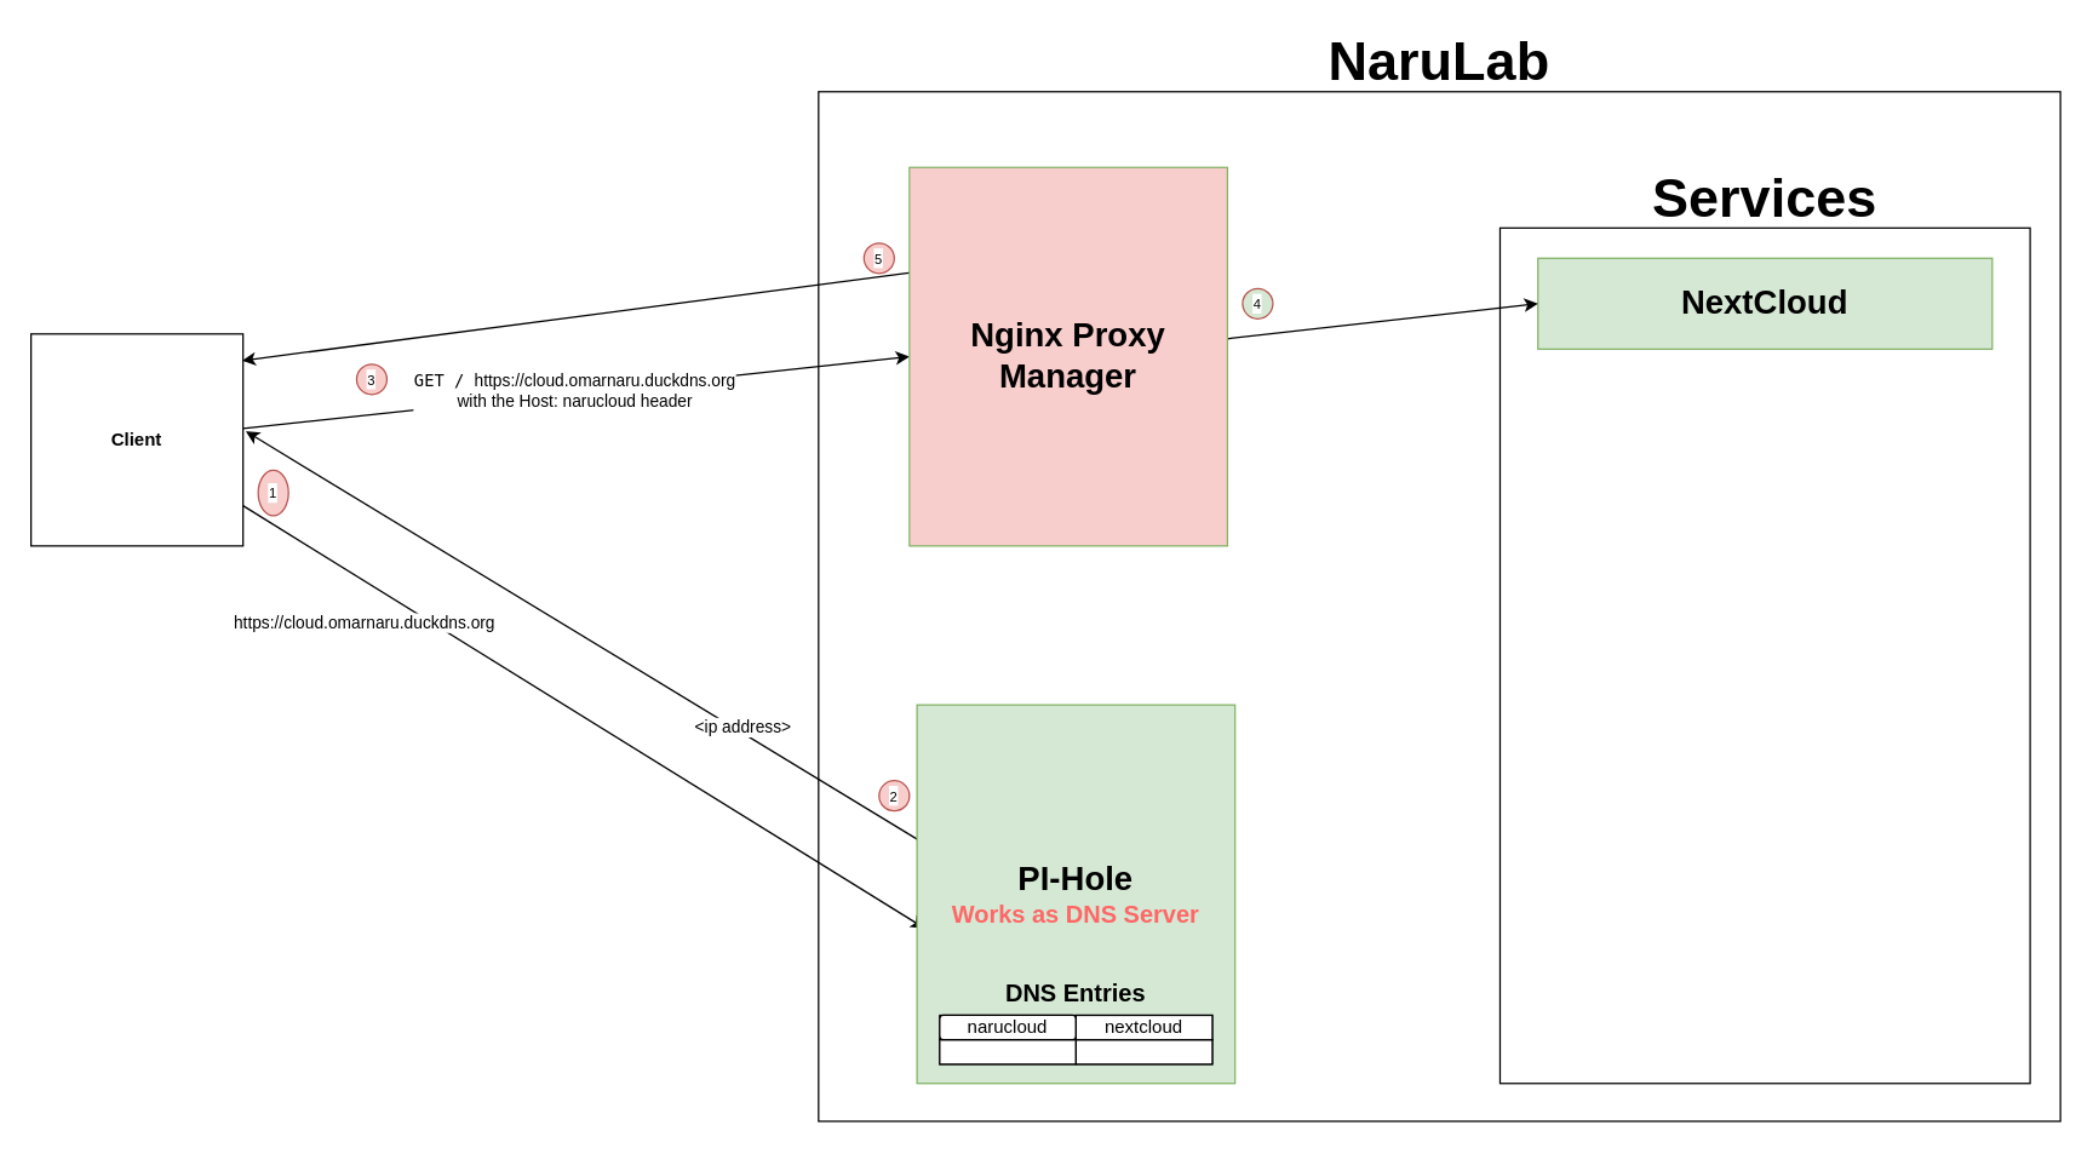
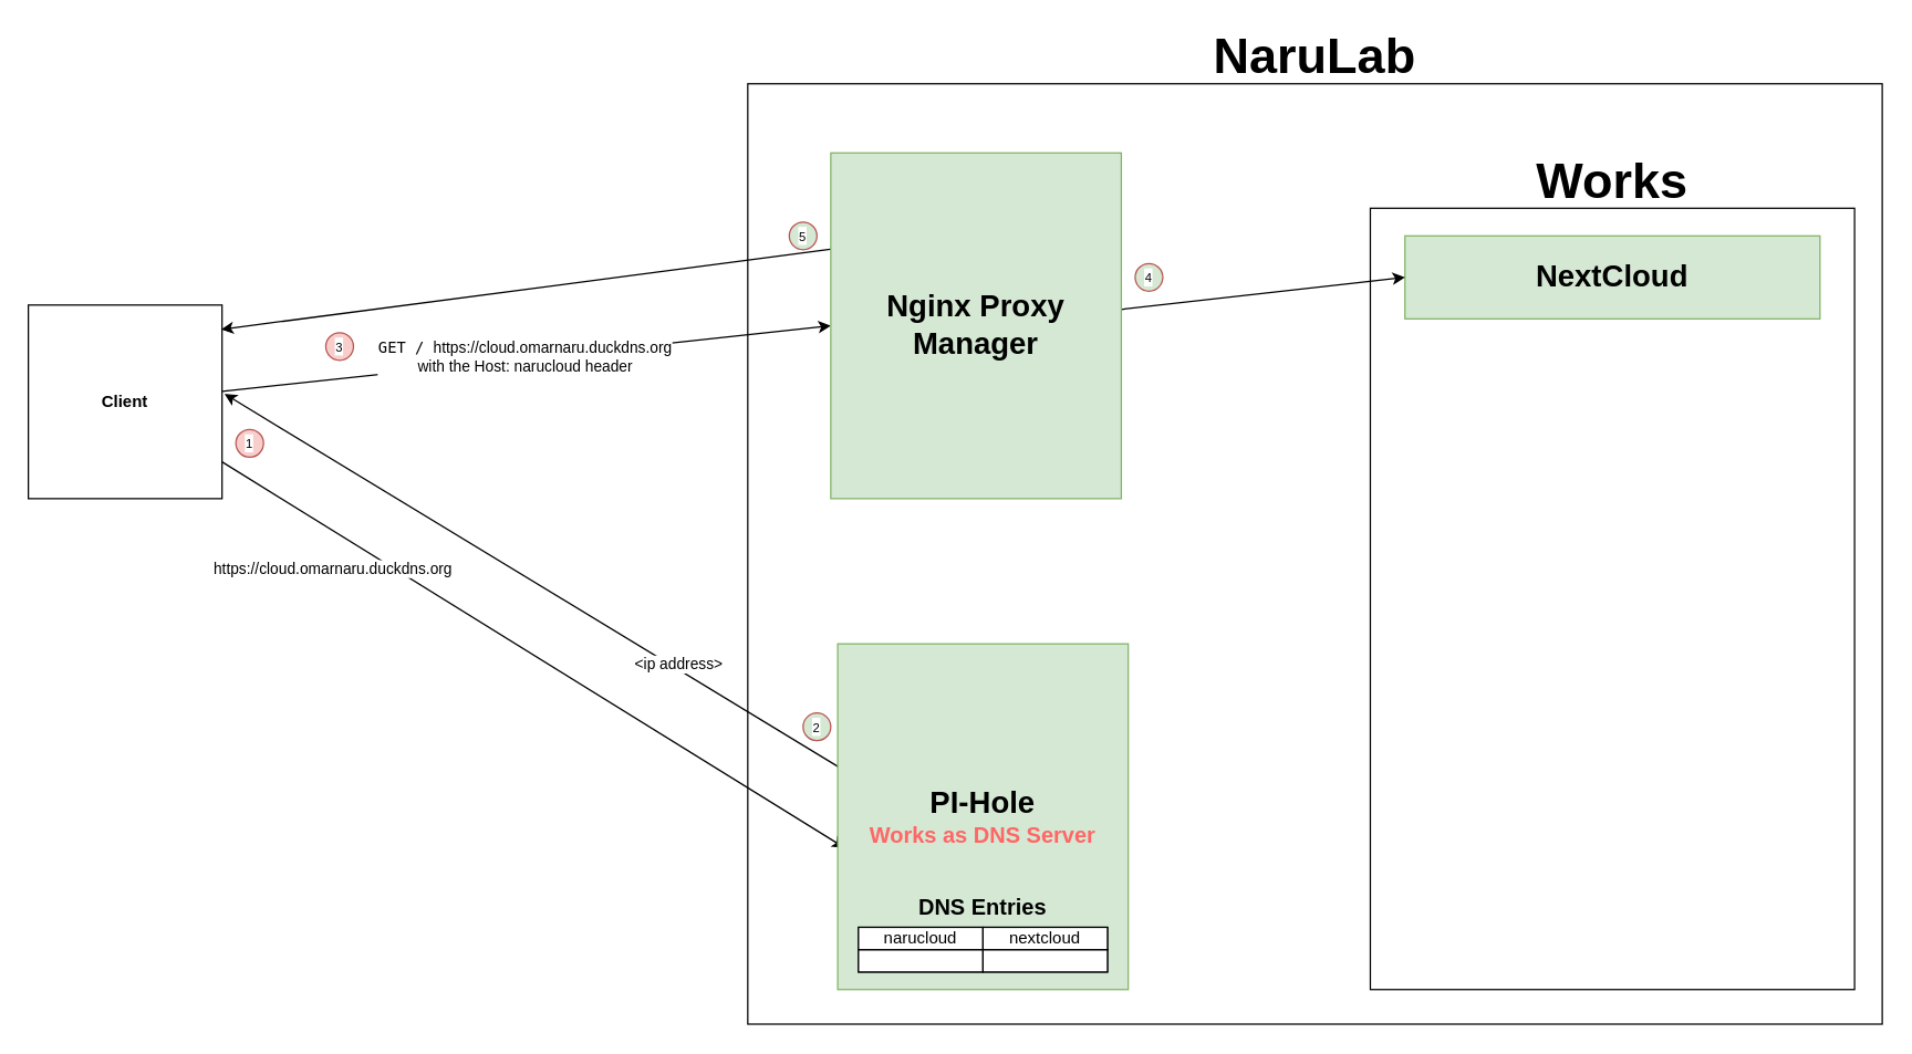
- <mxCell id="10" value="&lt;font style=&quot;font-size: 36px;&quot;&gt;&lt;b&gt;Services&lt;/b&gt;&lt;/font&gt;" style="text;strokeColor=none;align=center;fillColor=none;html=1;verticalAlign=middle;whiteSpace=wrap;rounded=0;movable=1;resizable=1;rotatable=1;deletable=1;editable=1;locked=0;connectable=1;" parent="1" vertex="1"><mxGeometry x="1025" y="110" width="280" height="40" as="geometry" /></mxCell>
+ <mxCell id="10" value="&lt;font style=&quot;font-size: 36px;&quot;&gt;&lt;b&gt;Works&lt;/b&gt;&lt;/font&gt;" style="text;strokeColor=none;align=center;fillColor=none;html=1;verticalAlign=middle;whiteSpace=wrap;rounded=0;movable=1;resizable=1;rotatable=1;deletable=1;editable=1;locked=0;connectable=1;" parent="1" vertex="1"><mxGeometry x="1025" y="110" width="280" height="40" as="geometry" /></mxCell>
- <mxCell id="30" value="&lt;span&gt;&lt;font style=&quot;font-size: 9px;&quot;&gt;5&lt;/font&gt;&lt;/span&gt;" style="ellipse;whiteSpace=wrap;html=1;fontFamily=Helvetica;fontSize=11;labelBackgroundColor=default;fillColor=#f8cecc;strokeColor=#b85450;" parent="1" vertex="1"><mxGeometry x="570" y="160" width="20" height="20" as="geometry" /></mxCell>
+ <mxCell id="30" value="&lt;span&gt;&lt;font style=&quot;font-size: 9px;&quot;&gt;5&lt;/font&gt;&lt;/span&gt;" style="ellipse;whiteSpace=wrap;html=1;fontFamily=Helvetica;fontSize=11;labelBackgroundColor=default;fillColor=#d5e8d4;strokeColor=#b85450;" parent="1" vertex="1"><mxGeometry x="570" y="160" width="20" height="20" as="geometry" /></mxCell>
- <mxCell id="25" value="&lt;span style=&quot;font-size: 22px;&quot;&gt;Nginx Proxy Manager&lt;/span&gt;" style="rounded=0;whiteSpace=wrap;html=1;fontStyle=1;fillColor=#f8cecc;strokeColor=#82b366;" parent="1" vertex="1"><mxGeometry x="600" y="110" width="210" height="250" as="geometry" /></mxCell>
+ <mxCell id="25" value="&lt;span style=&quot;font-size: 22px;&quot;&gt;Nginx Proxy Manager&lt;/span&gt;" style="rounded=0;whiteSpace=wrap;html=1;fontStyle=1;fillColor=#d5e8d4;strokeColor=#82b366;" parent="1" vertex="1"><mxGeometry x="600" y="110" width="210" height="250" as="geometry" /></mxCell>
- <mxCell id="27" value="&lt;span&gt;&lt;font style=&quot;font-size: 9px;&quot;&gt;1&lt;/font&gt;&lt;/span&gt;" style="ellipse;whiteSpace=wrap;html=1;fontFamily=Helvetica;fontSize=11;labelBackgroundColor=default;fillColor=#f8cecc;strokeColor=#b85450;" parent="1" vertex="1"><mxGeometry x="170" y="310" width="20" height="30" as="geometry" /></mxCell>
+ <mxCell id="27" value="&lt;span&gt;&lt;font style=&quot;font-size: 9px;&quot;&gt;1&lt;/font&gt;&lt;/span&gt;" style="ellipse;whiteSpace=wrap;html=1;fontFamily=Helvetica;fontSize=11;labelBackgroundColor=default;fillColor=#f8cecc;strokeColor=#b85450;" parent="1" vertex="1"><mxGeometry x="170" y="310" width="20" height="20" as="geometry" /></mxCell>
- <mxCell id="28" value="&lt;span&gt;&lt;font style=&quot;font-size: 9px;&quot;&gt;2&lt;/font&gt;&lt;/span&gt;" style="ellipse;whiteSpace=wrap;html=1;fontFamily=Helvetica;fontSize=11;labelBackgroundColor=default;fillColor=#f8cecc;strokeColor=#b85450;" parent="1" vertex="1"><mxGeometry x="580" y="515" width="20" height="20" as="geometry" /></mxCell>
+ <mxCell id="28" value="&lt;span&gt;&lt;font style=&quot;font-size: 9px;&quot;&gt;2&lt;/font&gt;&lt;/span&gt;" style="ellipse;whiteSpace=wrap;html=1;fontFamily=Helvetica;fontSize=11;labelBackgroundColor=default;fillColor=#d5e8d4;strokeColor=#b85450;" parent="1" vertex="1"><mxGeometry x="580" y="515" width="20" height="20" as="geometry" /></mxCell>
- <mxCell id="22" value="narucloud" style="whiteSpace=wrap;html=1;rounded=1;" parent="19" vertex="1"><mxGeometry width="90" height="16.154" as="geometry" /></mxCell>
+ <mxCell id="22" value="narucloud" style="rounded=0;whiteSpace=wrap;html=1;" parent="19" vertex="1"><mxGeometry width="90" height="16.154" as="geometry" /></mxCell>
